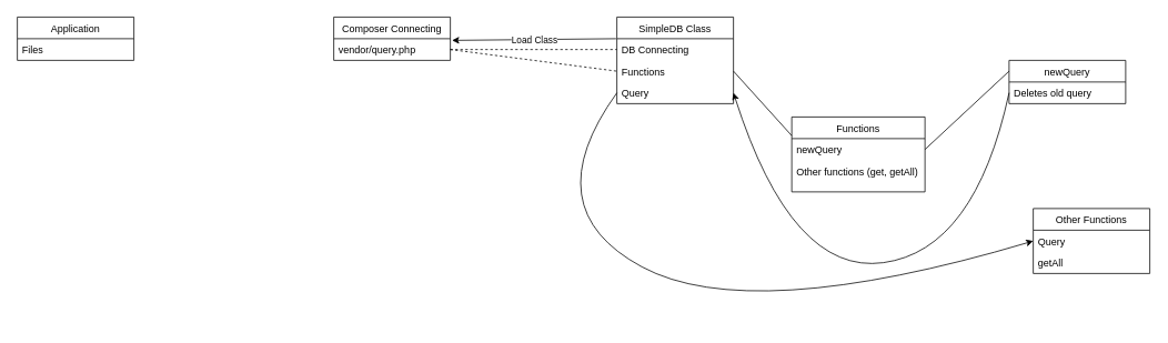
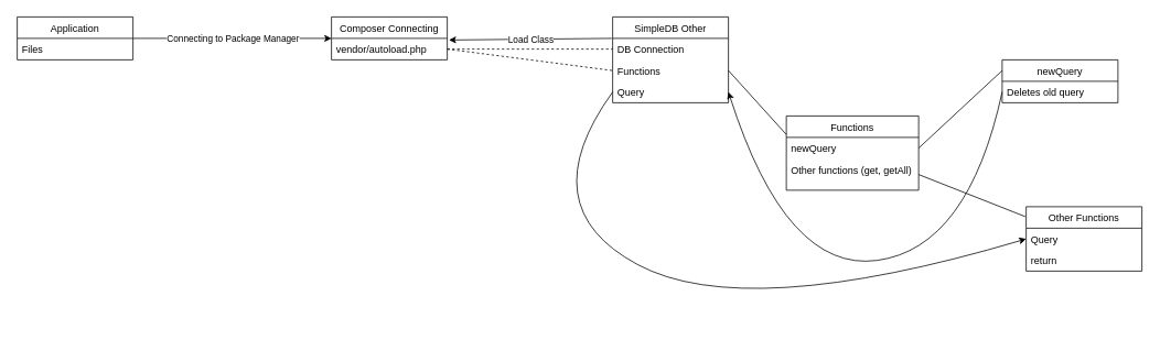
- <mxCell id="2" value="SimpleDB Class" style="swimlane;fontStyle=0;childLayout=stackLayout;horizontal=1;startSize=26;horizontalStack=0;resizeParent=1;resizeParentMax=0;resizeLast=0;collapsible=1;marginBottom=0;" vertex="1" parent="1"><mxGeometry x="740" y="20" width="140" height="104" as="geometry" /></mxCell>
+ <mxCell id="2" value="SimpleDB Other" style="swimlane;fontStyle=0;childLayout=stackLayout;horizontal=1;startSize=26;horizontalStack=0;resizeParent=1;resizeParentMax=0;resizeLast=0;collapsible=1;marginBottom=0;" vertex="1" parent="1"><mxGeometry x="740" y="20" width="140" height="104" as="geometry" /></mxCell>
+ <mxCell id="10" value="" style="endArrow=classic;html=1;exitX=1;exitY=0.5;exitDx=0;exitDy=0;entryX=0;entryY=0.5;entryDx=0;entryDy=0;" edge="1" parent="1" source="6" target="8"><mxGeometry relative="1" as="geometry"><mxPoint x="170" y="50" as="sourcePoint" /><mxPoint x="270" y="50" as="targetPoint" /></mxGeometry></mxCell>
+ <mxCell id="11" value="Connecting to Package Manager" style="edgeLabel;resizable=0;html=1;align=center;verticalAlign=middle;" connectable="0" vertex="1" parent="10"><mxGeometry relative="1" as="geometry" /></mxCell>
- <mxCell id="9" value="vendor/query.php" style="text;strokeColor=none;fillColor=none;align=left;verticalAlign=top;spacingLeft=4;spacingRight=4;overflow=hidden;rotatable=0;points=[[0,0.5],[1,0.5]];portConstraint=eastwest;" vertex="1" parent="8"><mxGeometry y="26" width="140" height="26" as="geometry" /></mxCell>
+ <mxCell id="9" value="vendor/autoload.php" style="text;strokeColor=none;fillColor=none;align=left;verticalAlign=top;spacingLeft=4;spacingRight=4;overflow=hidden;rotatable=0;points=[[0,0.5],[1,0.5]];portConstraint=eastwest;" vertex="1" parent="8"><mxGeometry y="26" width="140" height="26" as="geometry" /></mxCell>
- <mxCell id="3" value="DB Connecting" style="text;strokeColor=none;fillColor=none;align=left;verticalAlign=top;spacingLeft=4;spacingRight=4;overflow=hidden;rotatable=0;points=[[0,0.5],[1,0.5]];portConstraint=eastwest;" vertex="1" parent="2"><mxGeometry y="26" width="140" height="26" as="geometry" /></mxCell>
+ <mxCell id="3" value="DB Connection" style="text;strokeColor=none;fillColor=none;align=left;verticalAlign=top;spacingLeft=4;spacingRight=4;overflow=hidden;rotatable=0;points=[[0,0.5],[1,0.5]];portConstraint=eastwest;" vertex="1" parent="2"><mxGeometry y="26" width="140" height="26" as="geometry" /></mxCell>
+ <mxCell id="28" value="" style="endArrow=none;html=1;entryX=1;entryY=0.5;entryDx=0;entryDy=0;exitX=-0.007;exitY=0.154;exitDx=0;exitDy=0;exitPerimeter=0;" edge="1" parent="1" source="23" target="18"><mxGeometry width="50" height="50" relative="1" as="geometry"><mxPoint x="1160" y="280" as="sourcePoint" /><mxPoint x="1210" y="230" as="targetPoint" /></mxGeometry></mxCell>
- <mxCell id="25" value="getAll" style="text;strokeColor=none;fillColor=none;align=left;verticalAlign=top;spacingLeft=4;spacingRight=4;overflow=hidden;rotatable=0;points=[[0,0.5],[1,0.5]];portConstraint=eastwest;" vertex="1" parent="23"><mxGeometry y="52" width="140" height="26" as="geometry" /></mxCell>
+ <mxCell id="25" value="return" style="text;strokeColor=none;fillColor=none;align=left;verticalAlign=top;spacingLeft=4;spacingRight=4;overflow=hidden;rotatable=0;points=[[0,0.5],[1,0.5]];portConstraint=eastwest;" vertex="1" parent="23"><mxGeometry y="52" width="140" height="26" as="geometry" /></mxCell>
